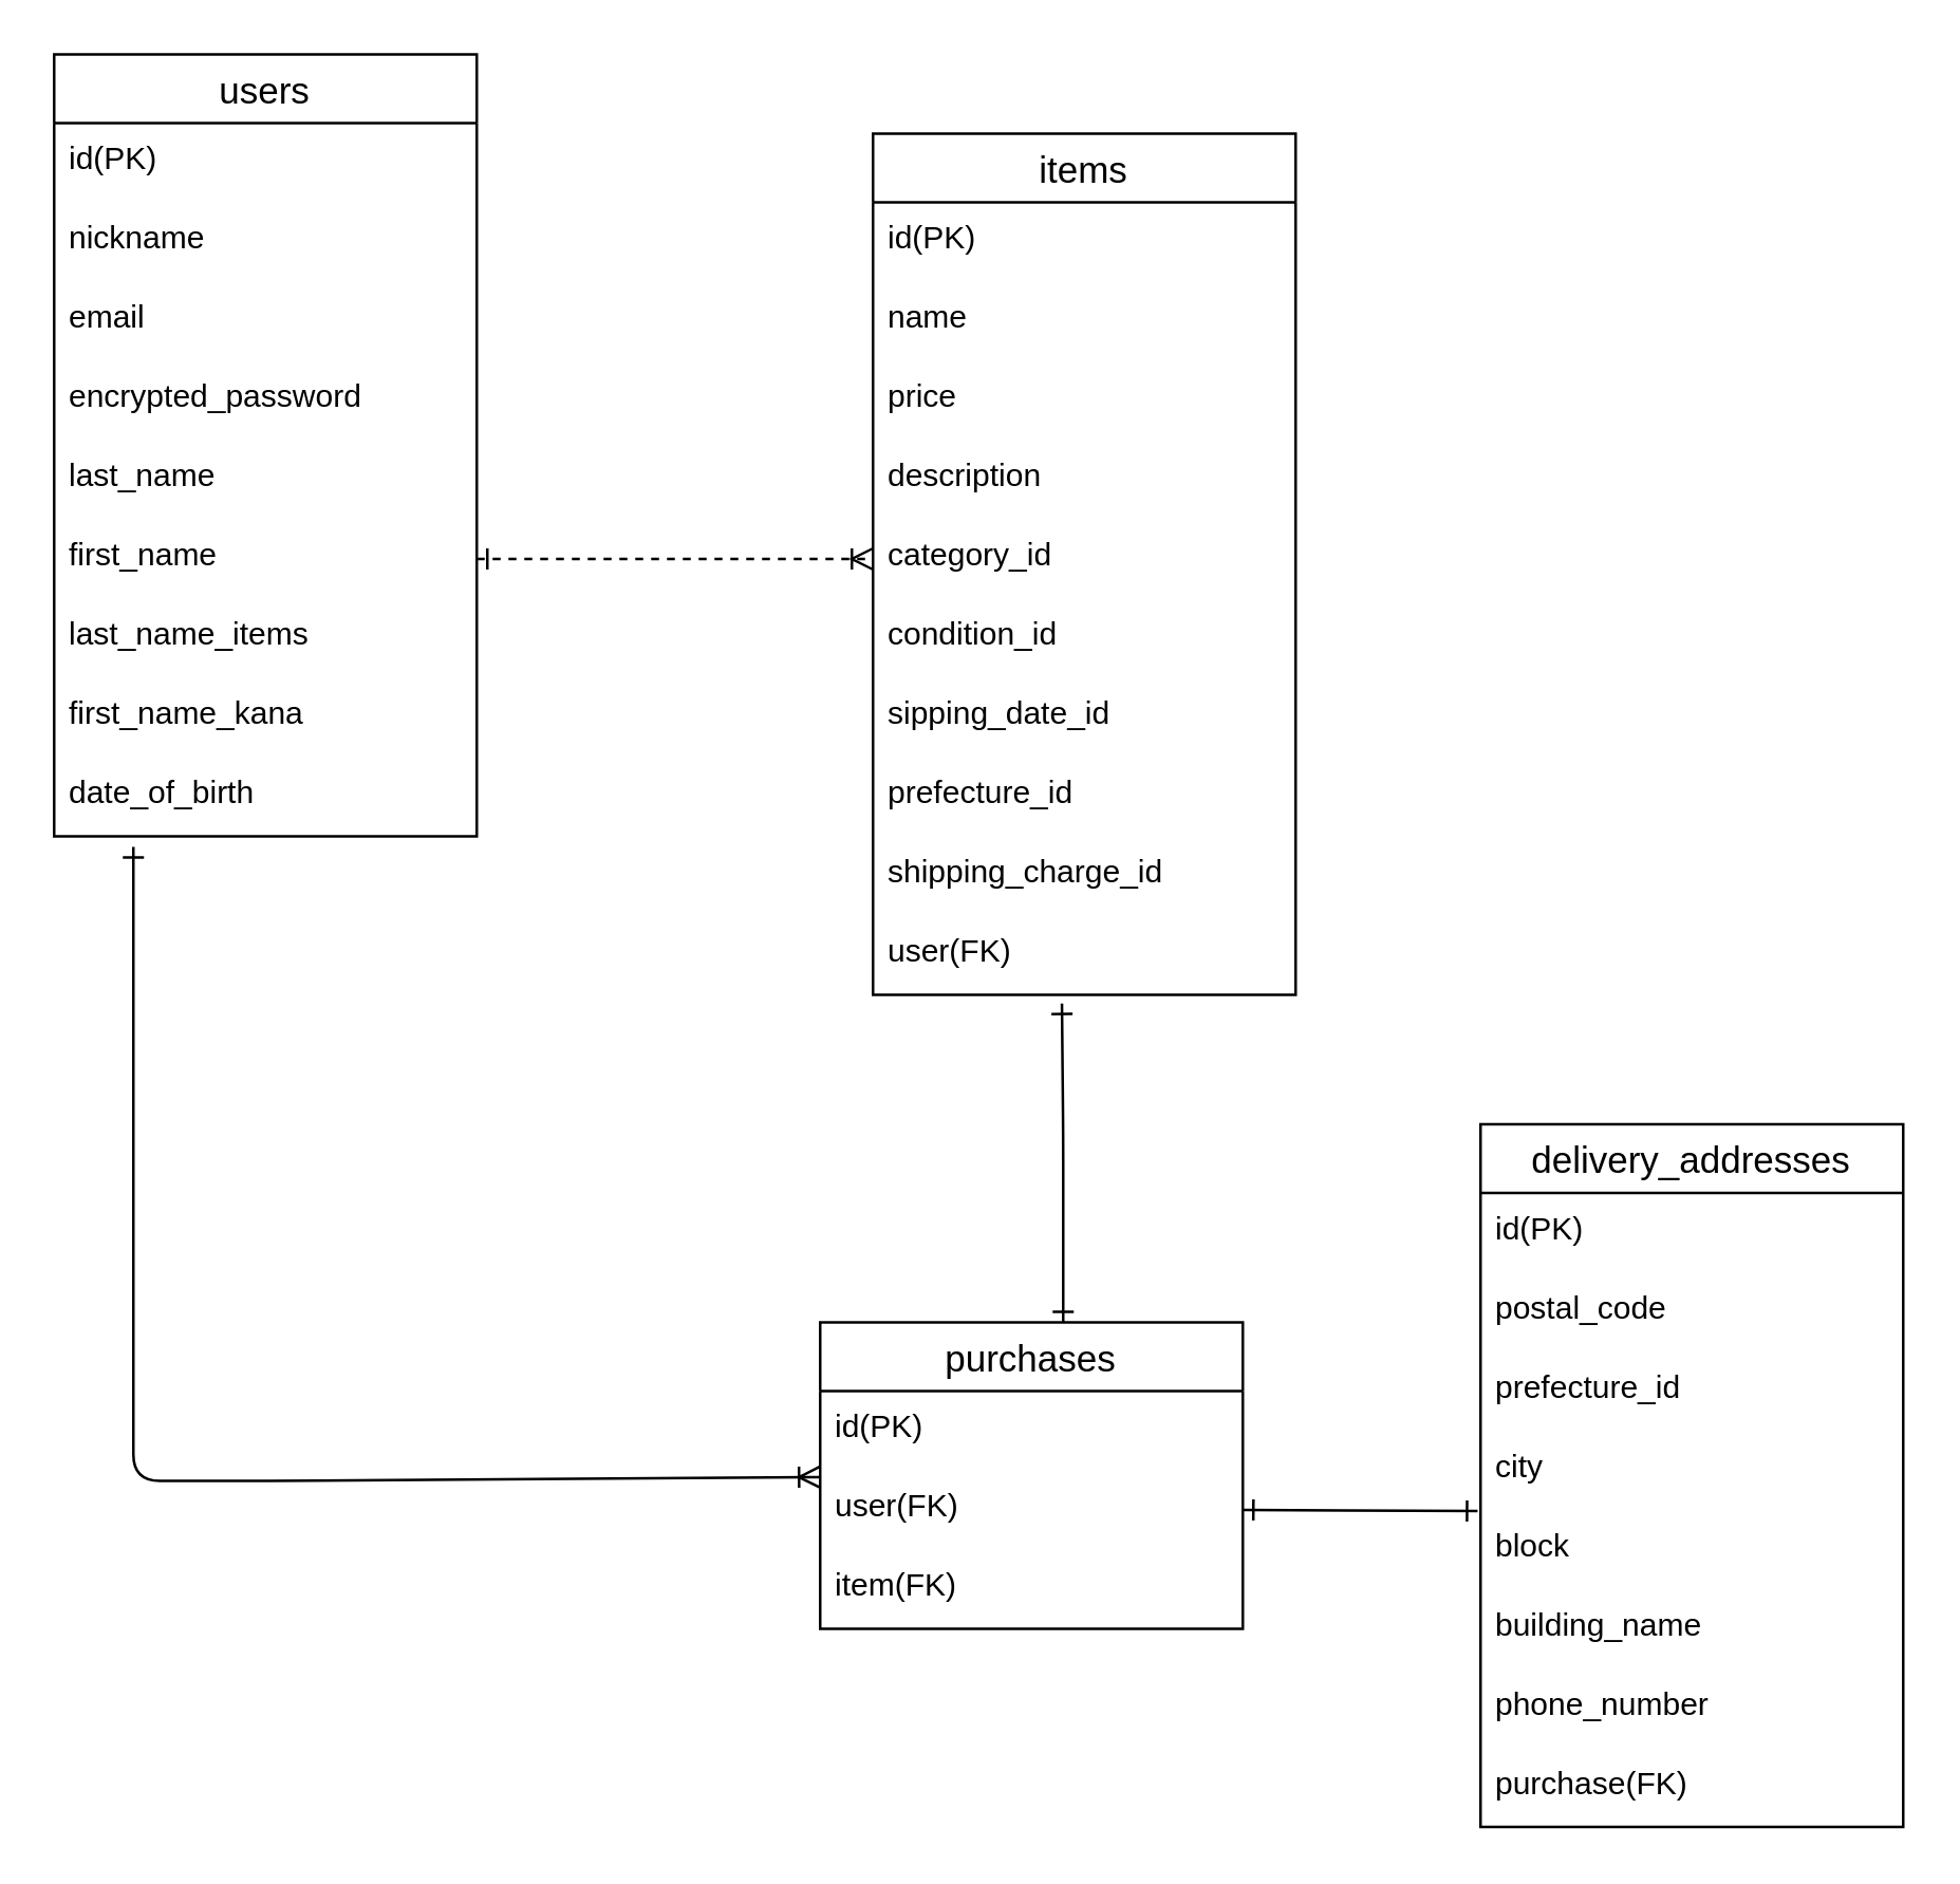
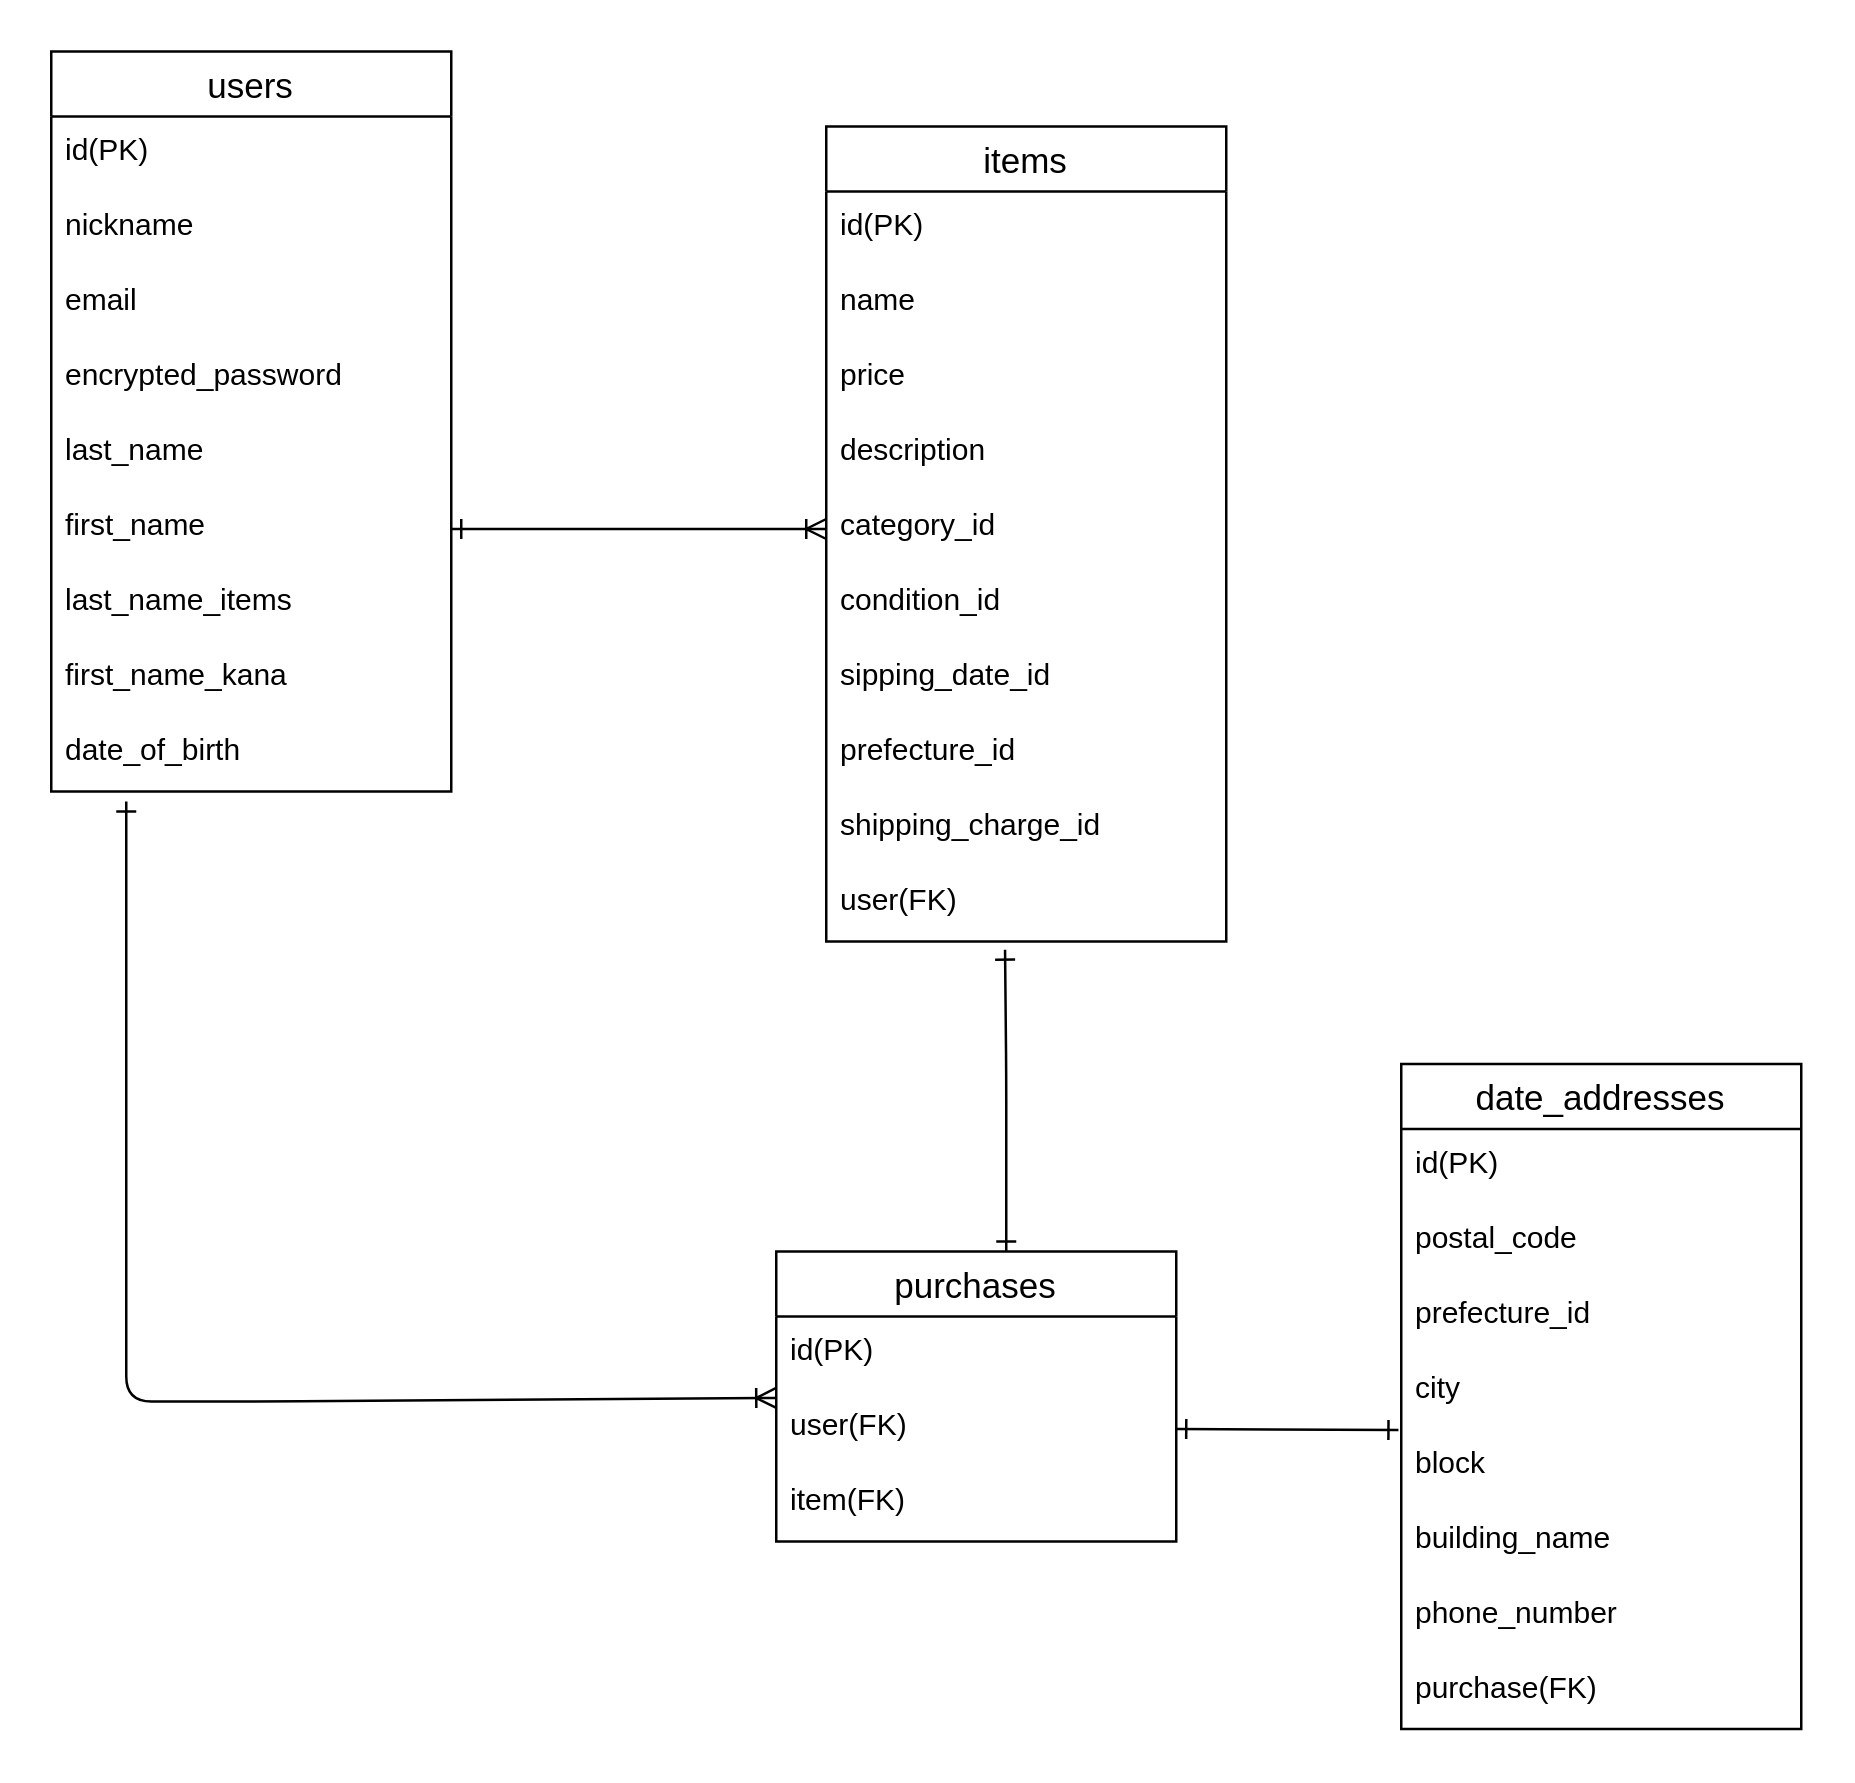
- <mxCell id="37" style="edgeStyle=none;html=1;exitX=1;exitY=0.5;exitDx=0;exitDy=0;entryX=0;entryY=0.5;entryDx=0;entryDy=0;endArrow=ERoneToMany;endFill=0;startArrow=ERone;startFill=0;dashed=1;" edge="1" parent="1" source="8" target="17"><mxGeometry relative="1" as="geometry" /></mxCell>
+ <mxCell id="37" style="edgeStyle=none;html=1;exitX=1;exitY=0.5;exitDx=0;exitDy=0;entryX=0;entryY=0.5;entryDx=0;entryDy=0;endArrow=ERoneToMany;endFill=0;startArrow=ERone;startFill=0;" edge="1" parent="1" source="8" target="17"><mxGeometry relative="1" as="geometry" /></mxCell>
- <mxCell id="28" value="delivery_addresses" style="swimlane;fontStyle=0;childLayout=stackLayout;horizontal=1;startSize=26;horizontalStack=0;resizeParent=1;resizeParentMax=0;resizeLast=0;collapsible=1;marginBottom=0;align=center;fontSize=14;labelBorderColor=none;" vertex="1" parent="1"><mxGeometry x="560" y="425" width="160" height="266" as="geometry"><mxRectangle x="70" y="130" width="60" height="30" as="alternateBounds" /></mxGeometry></mxCell>
+ <mxCell id="28" value="date_addresses" style="swimlane;fontStyle=0;childLayout=stackLayout;horizontal=1;startSize=26;horizontalStack=0;resizeParent=1;resizeParentMax=0;resizeLast=0;collapsible=1;marginBottom=0;align=center;fontSize=14;labelBorderColor=none;" vertex="1" parent="1"><mxGeometry x="560" y="425" width="160" height="266" as="geometry"><mxRectangle x="70" y="130" width="60" height="30" as="alternateBounds" /></mxGeometry></mxCell>
